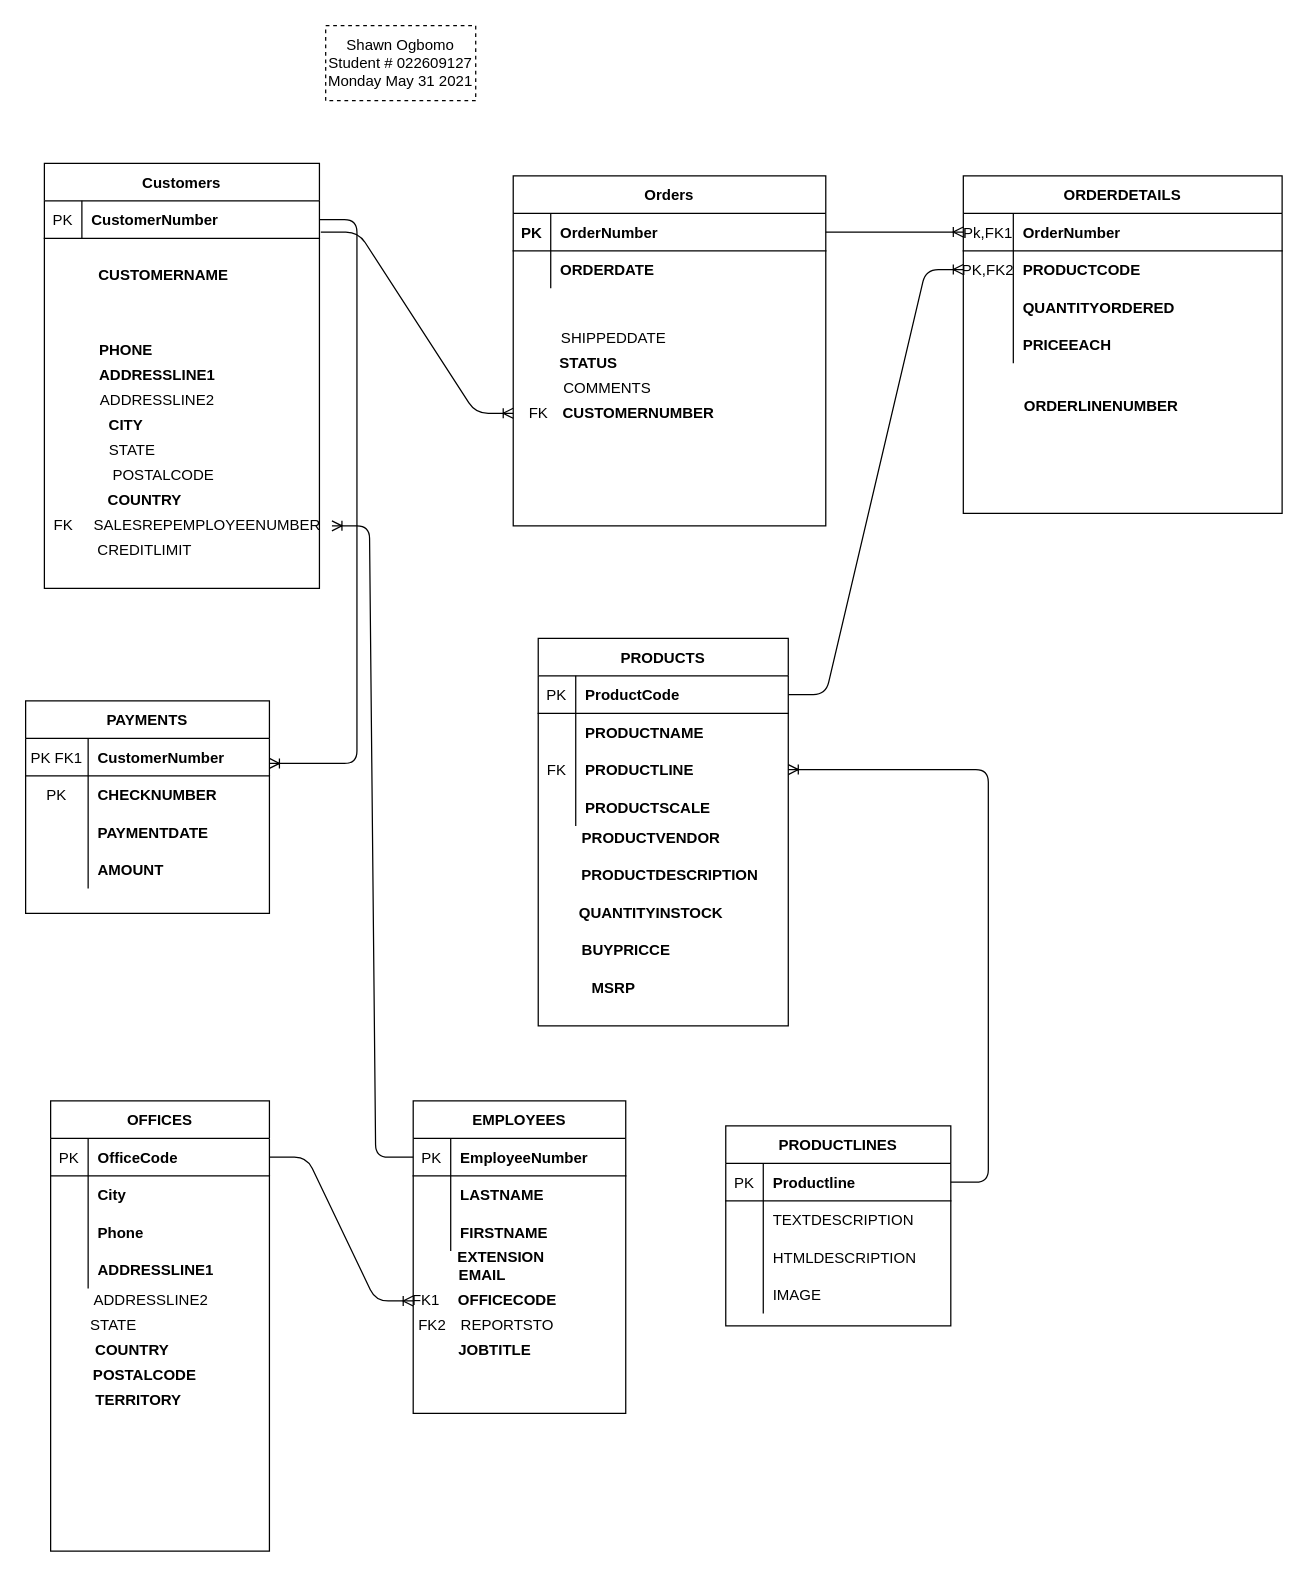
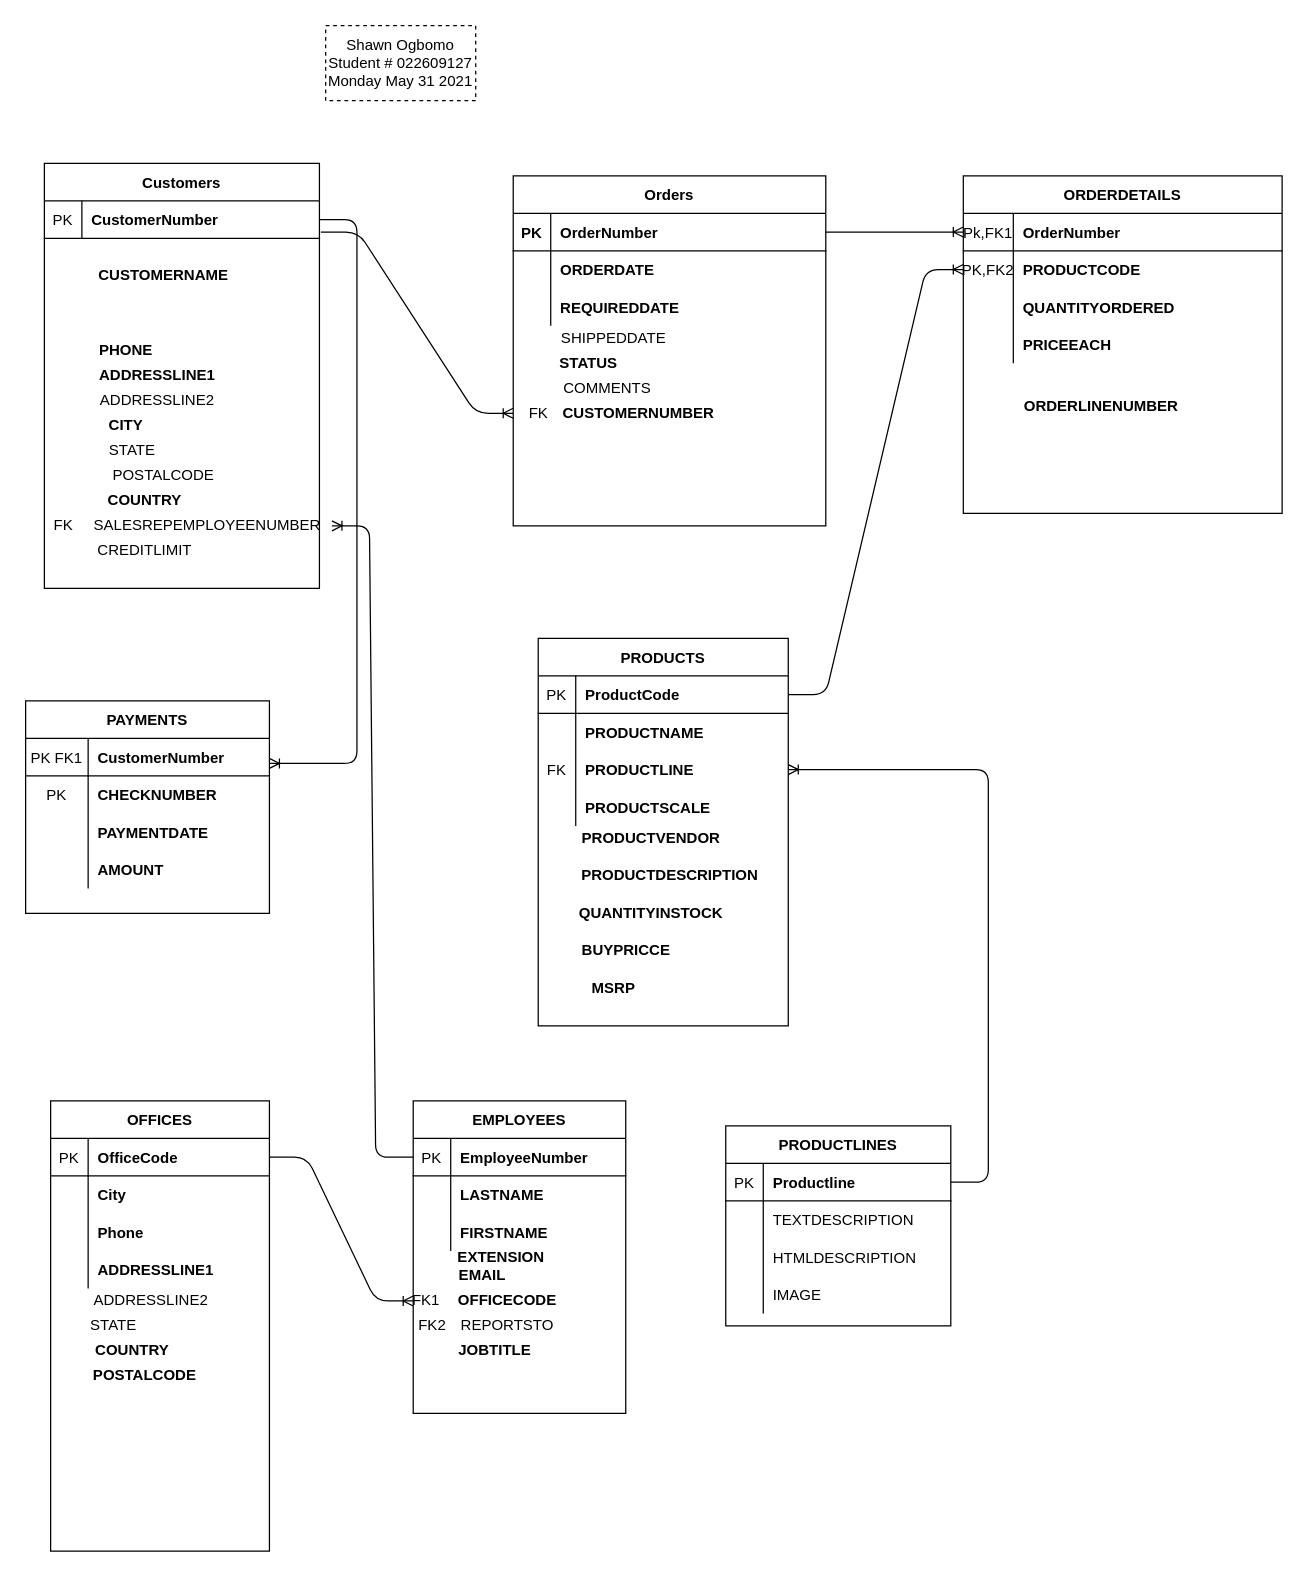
+ <mxCell id="11" value="REQUIREDDATE" style="shape=partialRectangle;overflow=hidden;connectable=0;fillColor=none;top=0;left=0;bottom=0;right=0;align=left;spacingLeft=6;fontStyle=1" parent="9" vertex="1"><mxGeometry x="30" width="220" height="30" as="geometry" /></mxCell>
- <mxCell id="122" value="TERRITORY" style="text;html=1;align=center;verticalAlign=middle;resizable=0;points=[];autosize=1;strokeColor=none;fontStyle=1" parent="1" vertex="1"><mxGeometry x="70" y="1110" width="80" height="20" as="geometry" /></mxCell>
